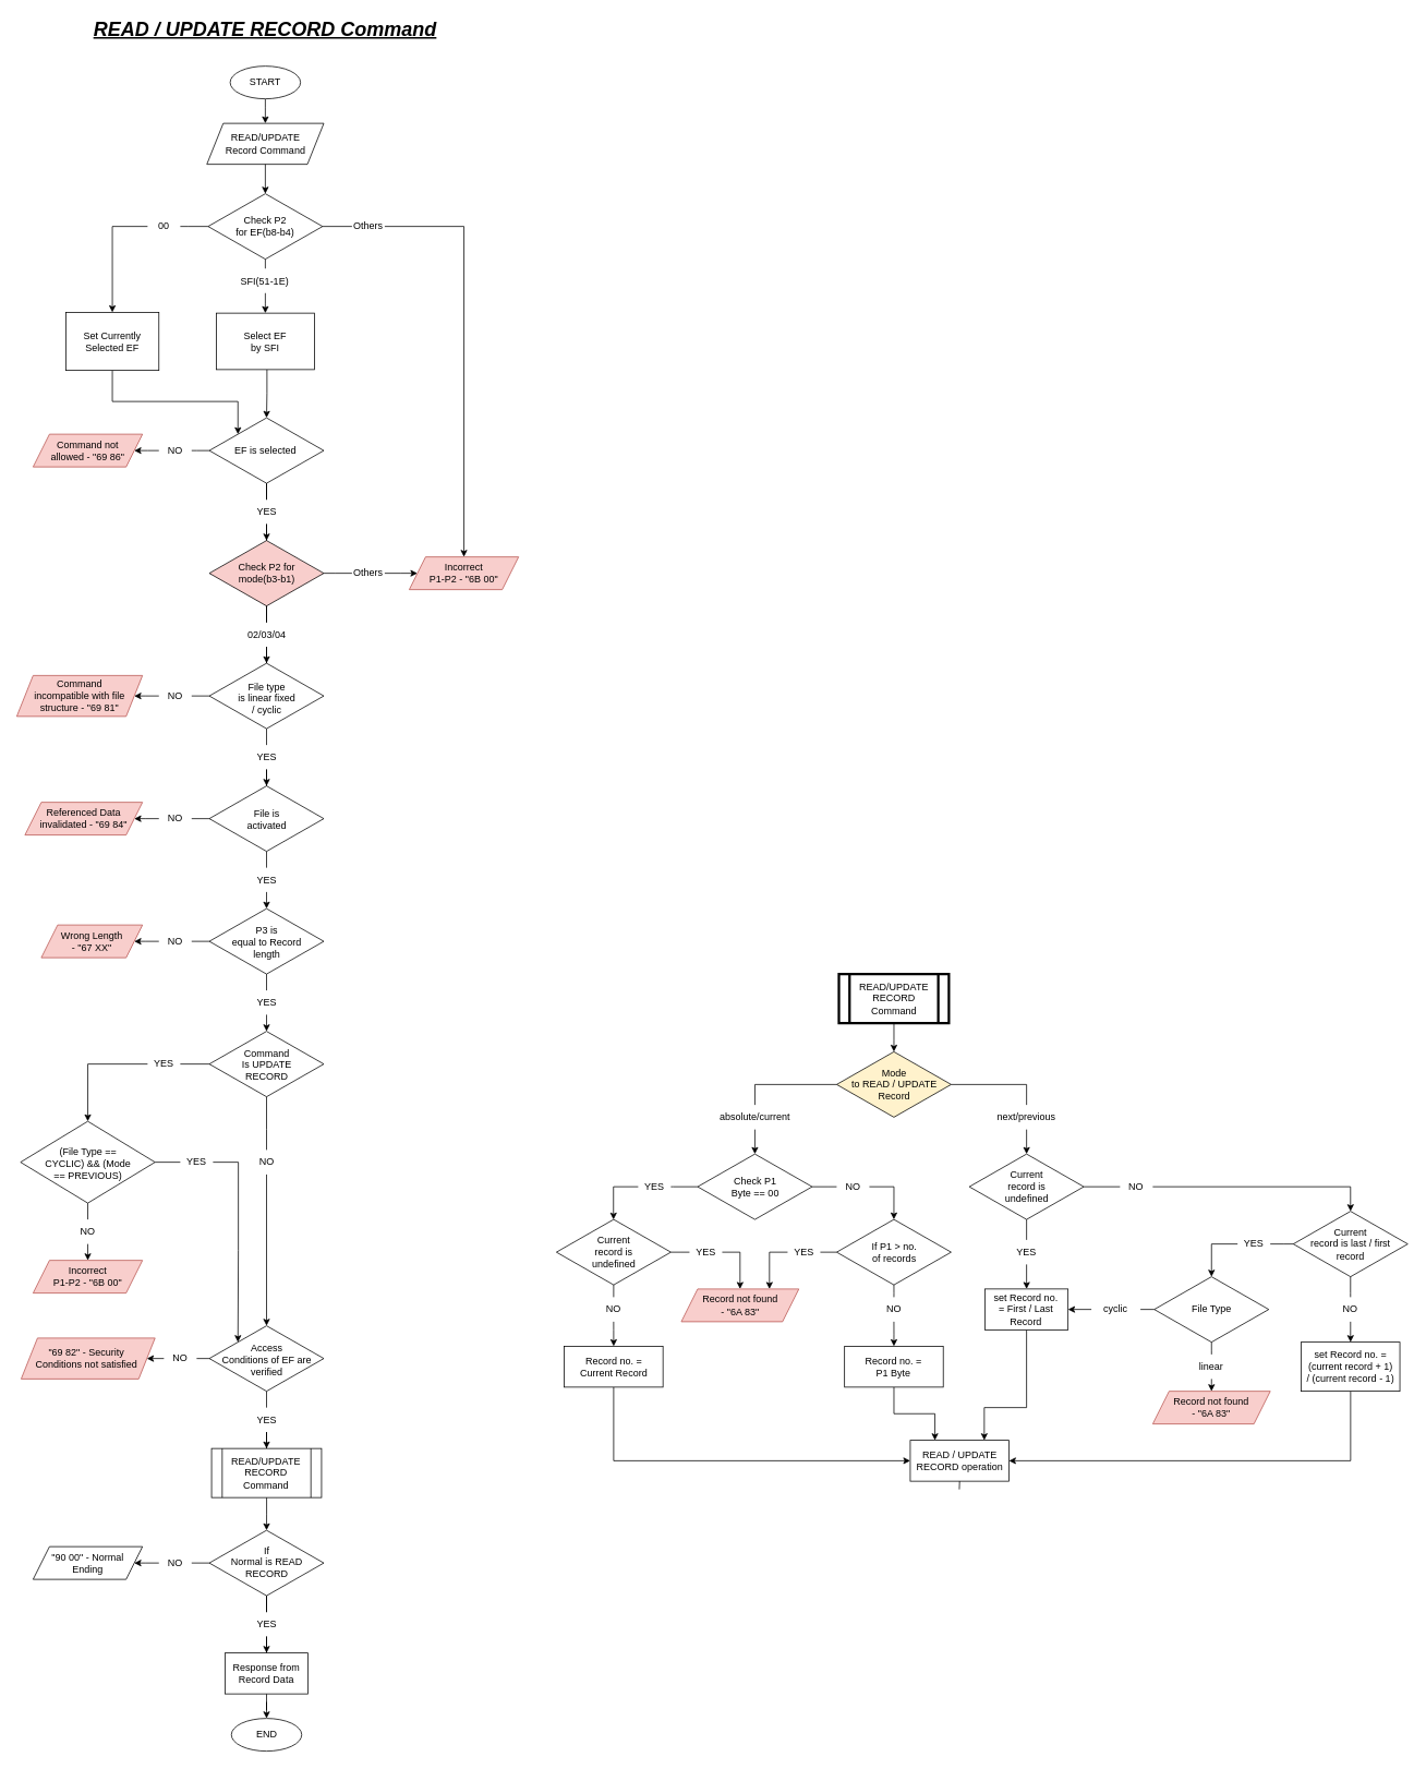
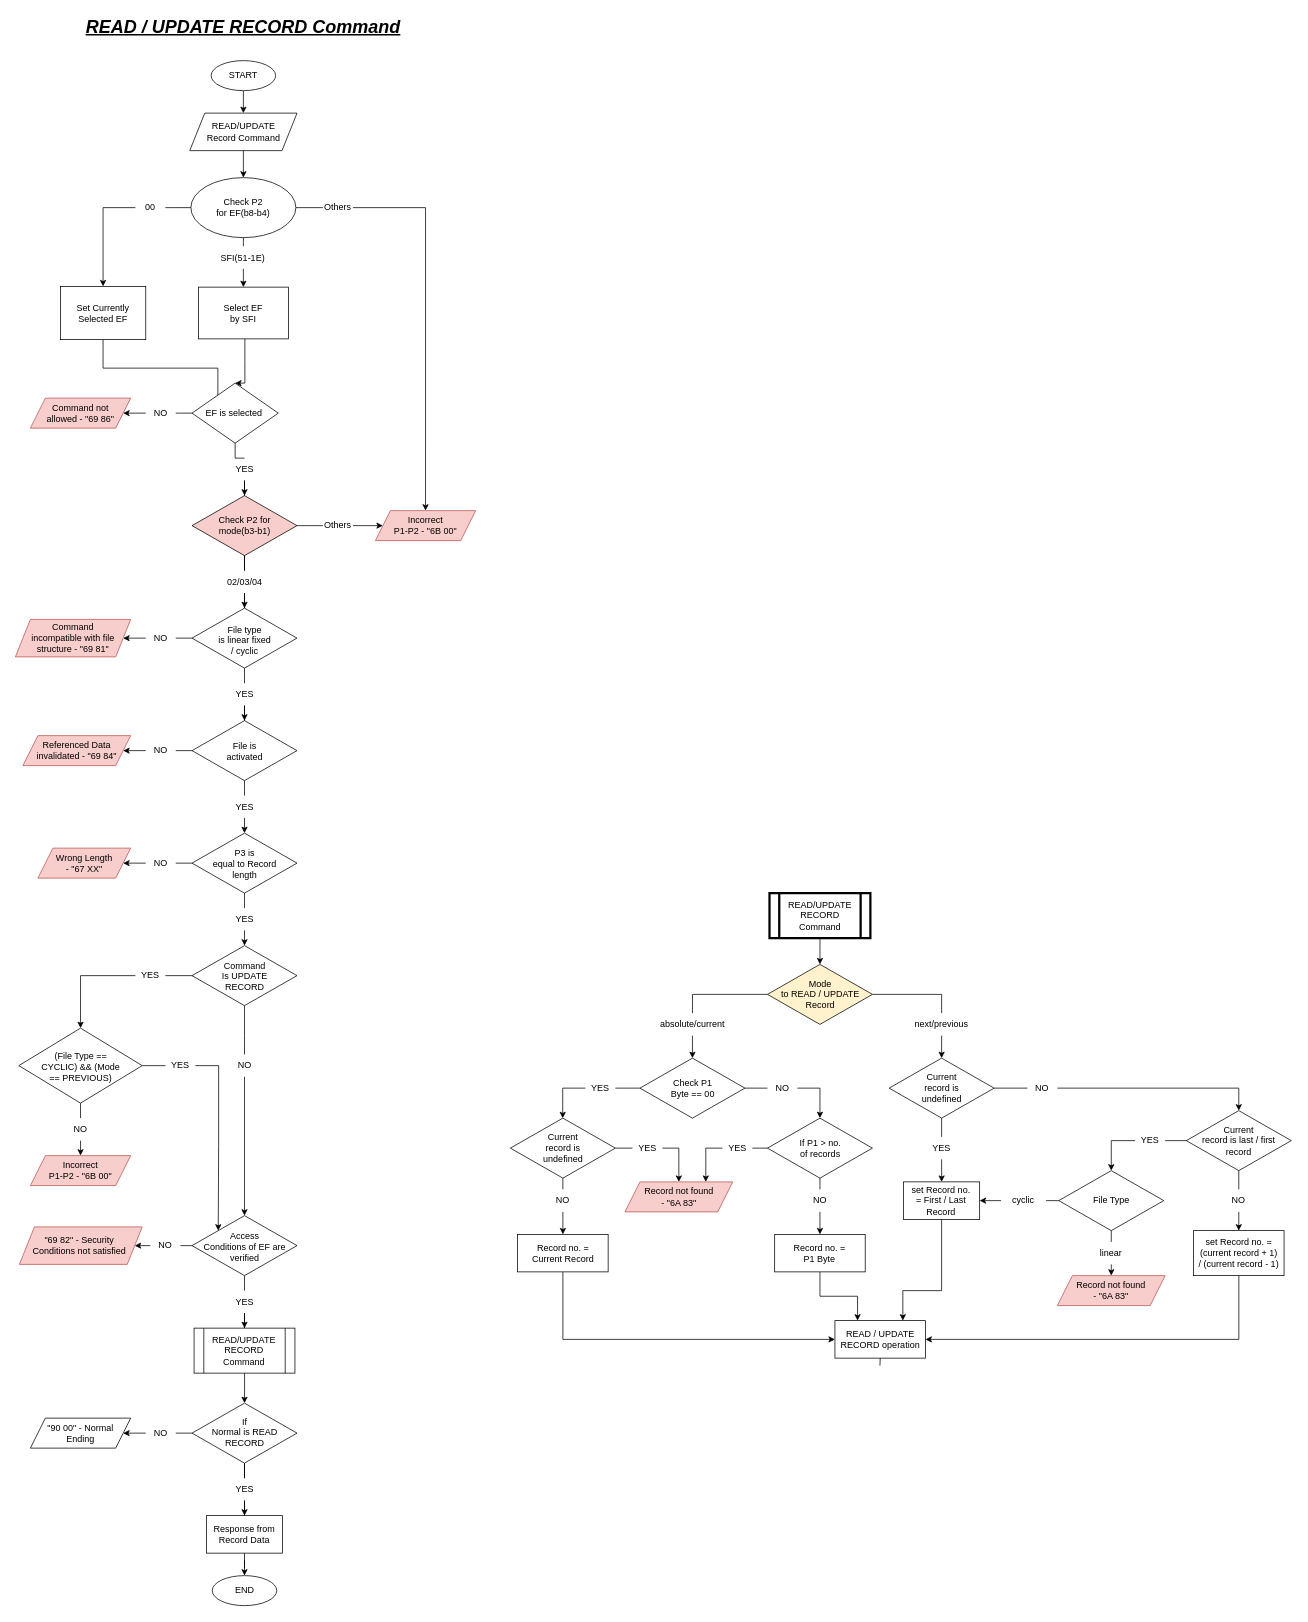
- <mxCell id="8" value="Check P2&lt;br&gt;for EF(b8-b4)" style="rhombus;whiteSpace=wrap;html=1;spacingBottom=0;" parent="1" vertex="1"><mxGeometry x="254" y="236" width="140" height="80" as="geometry" /></mxCell>
+ <mxCell id="8" value="Check P2&lt;br&gt;for EF(b8-b4)" style="ellipse;whiteSpace=wrap;html=1;spacingBottom=0;" parent="1" vertex="1"><mxGeometry x="254" y="236" width="140" height="80" as="geometry" /></mxCell>
- <mxCell id="22" value="EF is selected&amp;nbsp;" style="rhombus;whiteSpace=wrap;html=1;spacingBottom=0;" parent="1" vertex="1"><mxGeometry x="255.5" y="510" width="140" height="80" as="geometry" /></mxCell>
+ <mxCell id="22" value="EF is selected&amp;nbsp;" style="rhombus;whiteSpace=wrap;html=1;spacingBottom=0;" parent="1" vertex="1"><mxGeometry x="255.5" y="510" width="115" height="80" as="geometry" /></mxCell>
